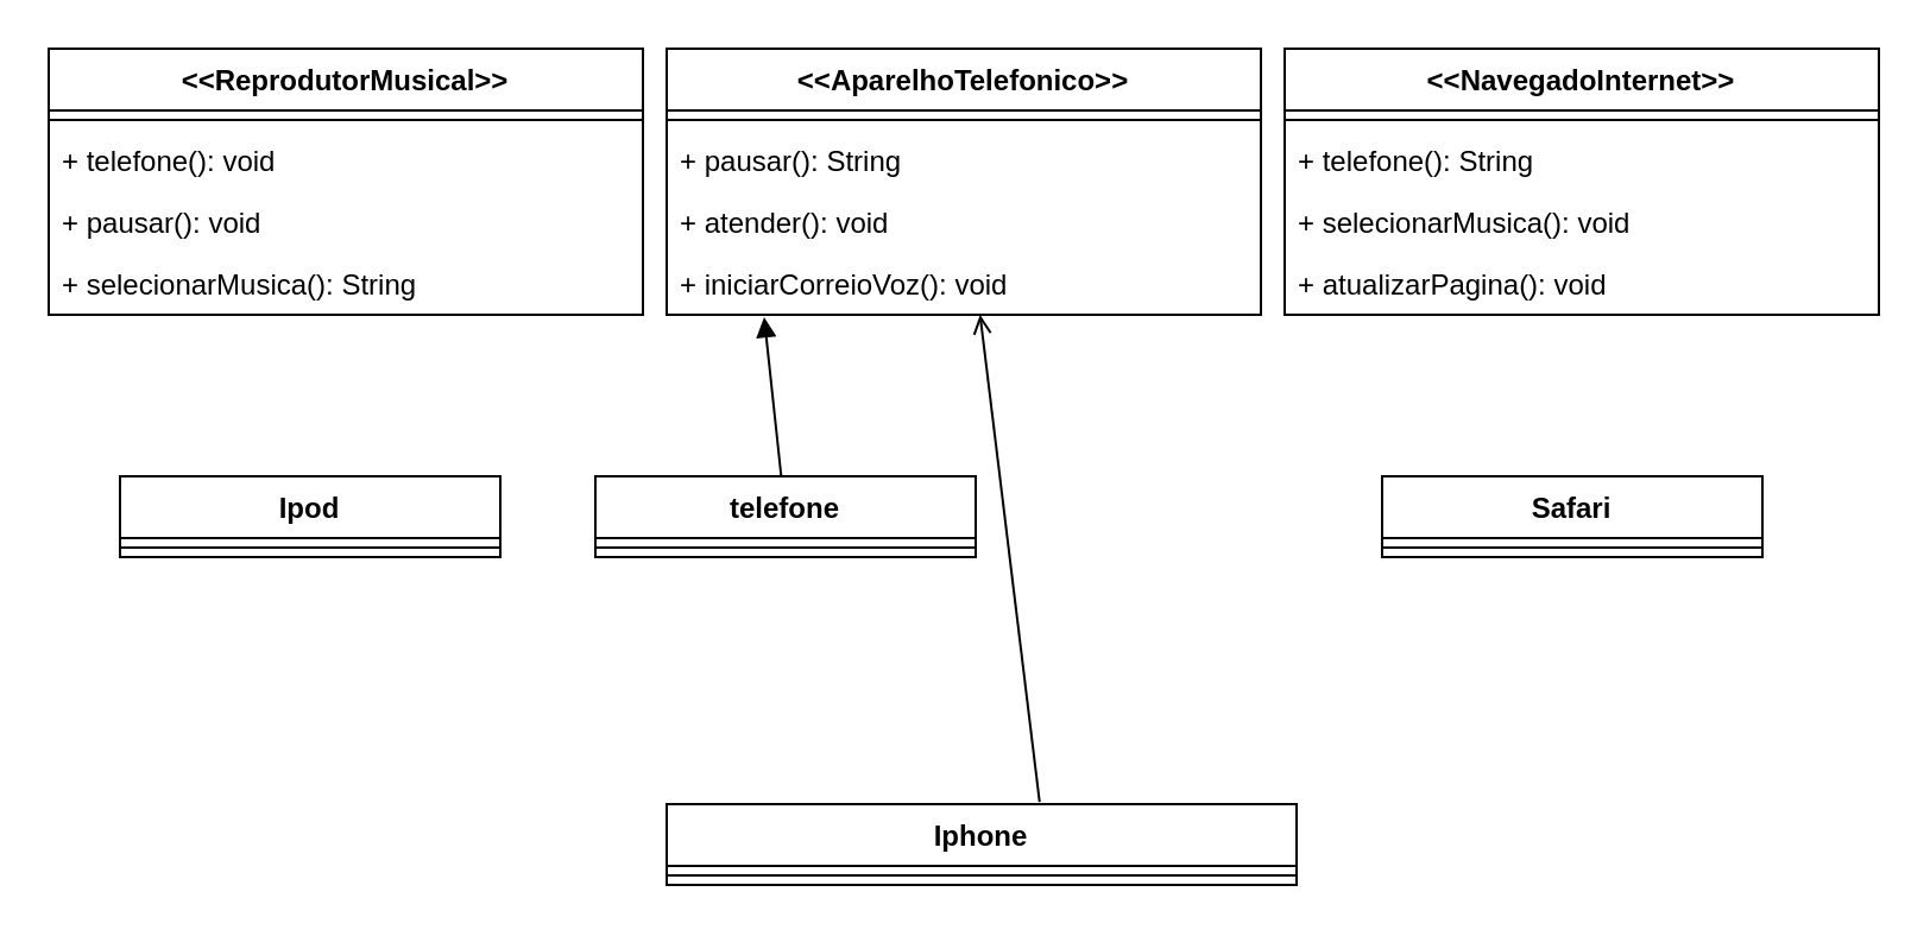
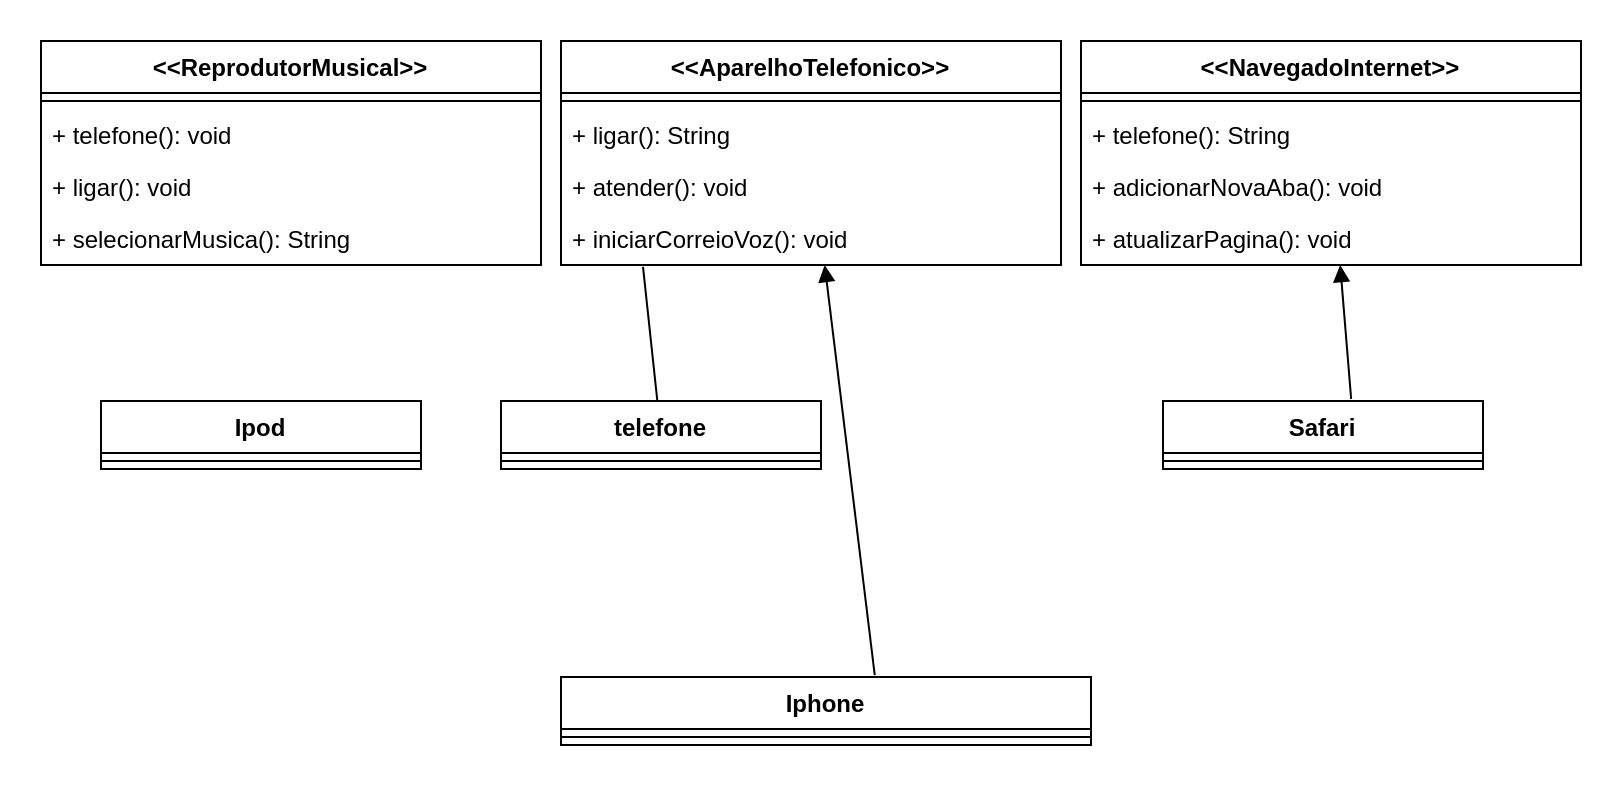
- <mxCell id="9" value="+ pausar(): String" style="text;strokeColor=none;fillColor=none;align=left;verticalAlign=top;spacingLeft=4;spacingRight=4;overflow=hidden;rotatable=0;points=[[0,0.5],[1,0.5]];portConstraint=eastwest;whiteSpace=wrap;html=1;" parent="7" vertex="1"><mxGeometry y="34" width="250" height="26" as="geometry" /></mxCell>
+ <mxCell id="9" value="+ ligar(): String" style="text;strokeColor=none;fillColor=none;align=left;verticalAlign=top;spacingLeft=4;spacingRight=4;overflow=hidden;rotatable=0;points=[[0,0.5],[1,0.5]];portConstraint=eastwest;whiteSpace=wrap;html=1;" parent="7" vertex="1"><mxGeometry y="34" width="250" height="26" as="geometry" /></mxCell>
- <mxCell id="5" value="+ pausar(): void" style="text;strokeColor=none;fillColor=none;align=left;verticalAlign=top;spacingLeft=4;spacingRight=4;overflow=hidden;rotatable=0;points=[[0,0.5],[1,0.5]];portConstraint=eastwest;whiteSpace=wrap;html=1;" parent="2" vertex="1"><mxGeometry y="60" width="250" height="26" as="geometry" /></mxCell>
+ <mxCell id="5" value="+ ligar(): void" style="text;strokeColor=none;fillColor=none;align=left;verticalAlign=top;spacingLeft=4;spacingRight=4;overflow=hidden;rotatable=0;points=[[0,0.5],[1,0.5]];portConstraint=eastwest;whiteSpace=wrap;html=1;" parent="2" vertex="1"><mxGeometry y="60" width="250" height="26" as="geometry" /></mxCell>
- <mxCell id="15" value="+ selecionarMusica(): void" style="text;strokeColor=none;fillColor=none;align=left;verticalAlign=top;spacingLeft=4;spacingRight=4;overflow=hidden;rotatable=0;points=[[0,0.5],[1,0.5]];portConstraint=eastwest;whiteSpace=wrap;html=1;" parent="12" vertex="1"><mxGeometry y="60" width="250" height="26" as="geometry" /></mxCell>
+ <mxCell id="15" value="+ adicionarNovaAba(): void" style="text;strokeColor=none;fillColor=none;align=left;verticalAlign=top;spacingLeft=4;spacingRight=4;overflow=hidden;rotatable=0;points=[[0,0.5],[1,0.5]];portConstraint=eastwest;whiteSpace=wrap;html=1;" parent="12" vertex="1"><mxGeometry y="60" width="250" height="26" as="geometry" /></mxCell>
- <mxCell id="27" value="" style="html=1;verticalAlign=bottom;endArrow=open;curved=0;rounded=0;exitX=0.592;exitY=-0.029;exitDx=0;exitDy=0;exitPerimeter=0;" parent="1" source="25" target="7" edge="1"><mxGeometry width="80" relative="1" as="geometry"><mxPoint x="350" y="210" as="sourcePoint" /><mxPoint x="430" y="210" as="targetPoint" /></mxGeometry></mxCell>
+ <mxCell id="27" value="" style="html=1;verticalAlign=bottom;endArrow=block;curved=0;rounded=0;exitX=0.592;exitY=-0.029;exitDx=0;exitDy=0;exitPerimeter=0;" parent="1" source="25" target="7" edge="1"><mxGeometry width="80" relative="1" as="geometry"><mxPoint x="350" y="210" as="sourcePoint" /><mxPoint x="430" y="210" as="targetPoint" /></mxGeometry></mxCell>
- <mxCell id="24" value="" style="html=1;verticalAlign=bottom;endArrow=block;curved=0;rounded=0;entryX=0.164;entryY=1.038;entryDx=0;entryDy=0;entryPerimeter=0;" parent="1" source="22" target="11" edge="1"><mxGeometry width="80" relative="1" as="geometry"><mxPoint x="405" y="190" as="sourcePoint" /><mxPoint x="405.5" y="140" as="targetPoint" /></mxGeometry></mxCell>
+ <mxCell id="24" value="" style="html=1;verticalAlign=bottom;endArrow=none;curved=0;rounded=0;entryX=0.164;entryY=1.038;entryDx=0;entryDy=0;entryPerimeter=0;" parent="1" source="22" target="11" edge="1"><mxGeometry width="80" relative="1" as="geometry"><mxPoint x="405" y="190" as="sourcePoint" /><mxPoint x="405.5" y="140" as="targetPoint" /></mxGeometry></mxCell>
+ <mxCell id="21" value="" style="html=1;verticalAlign=bottom;endArrow=block;curved=0;rounded=0;exitX=0.588;exitY=-0.029;exitDx=0;exitDy=0;exitPerimeter=0;" parent="1" source="19" target="12" edge="1"><mxGeometry width="80" relative="1" as="geometry"><mxPoint x="350" y="210" as="sourcePoint" /><mxPoint x="430" y="210" as="targetPoint" /></mxGeometry></mxCell>
